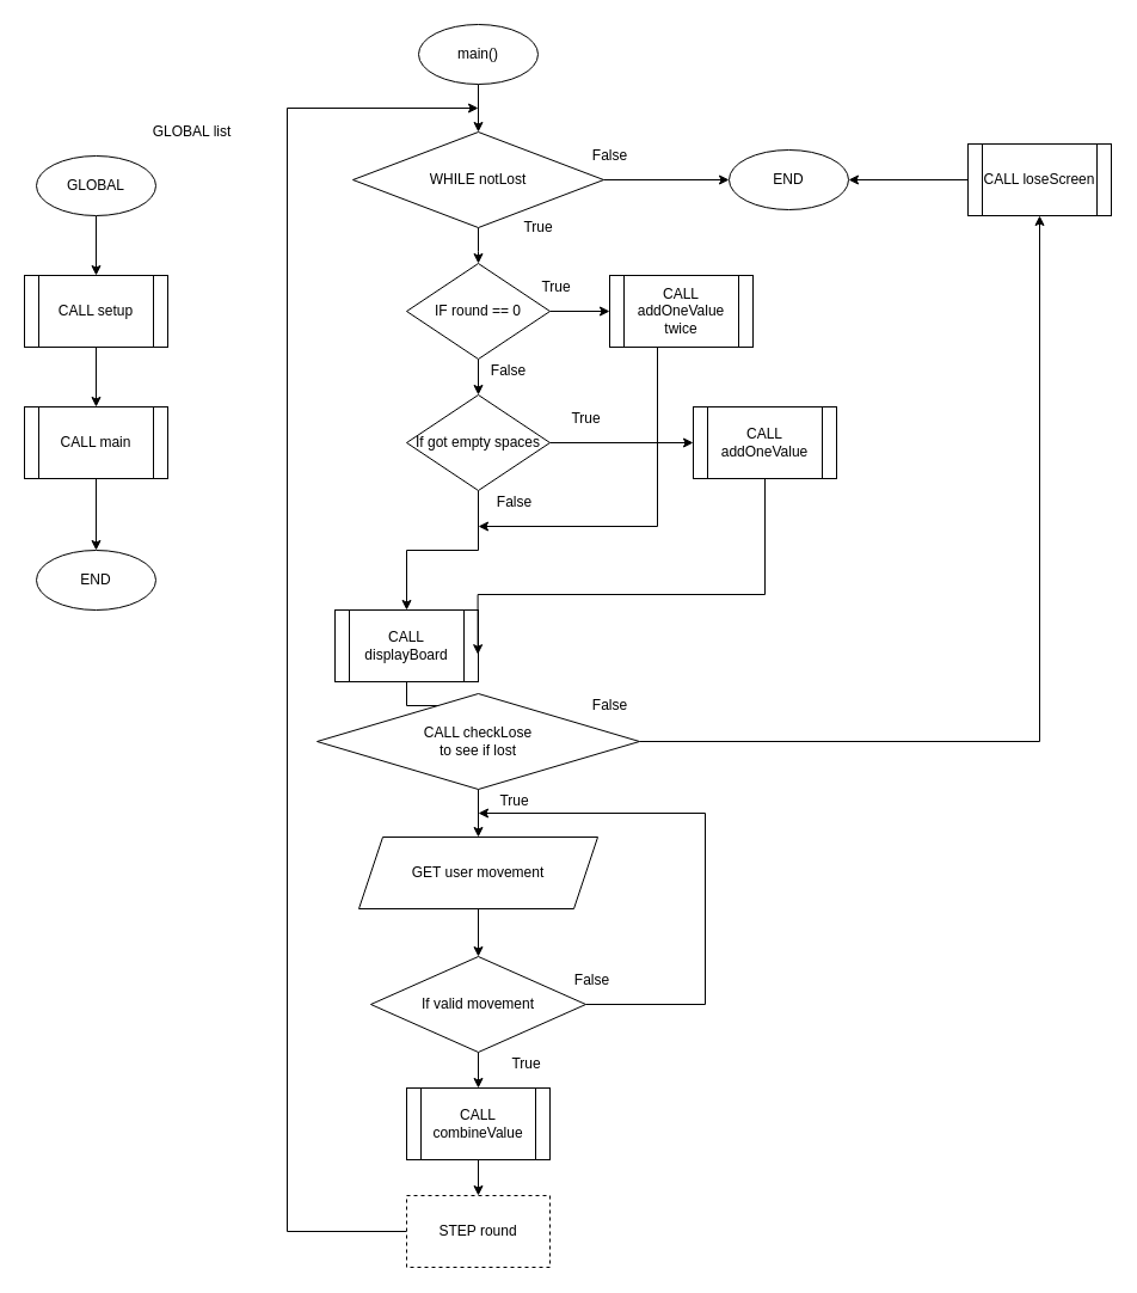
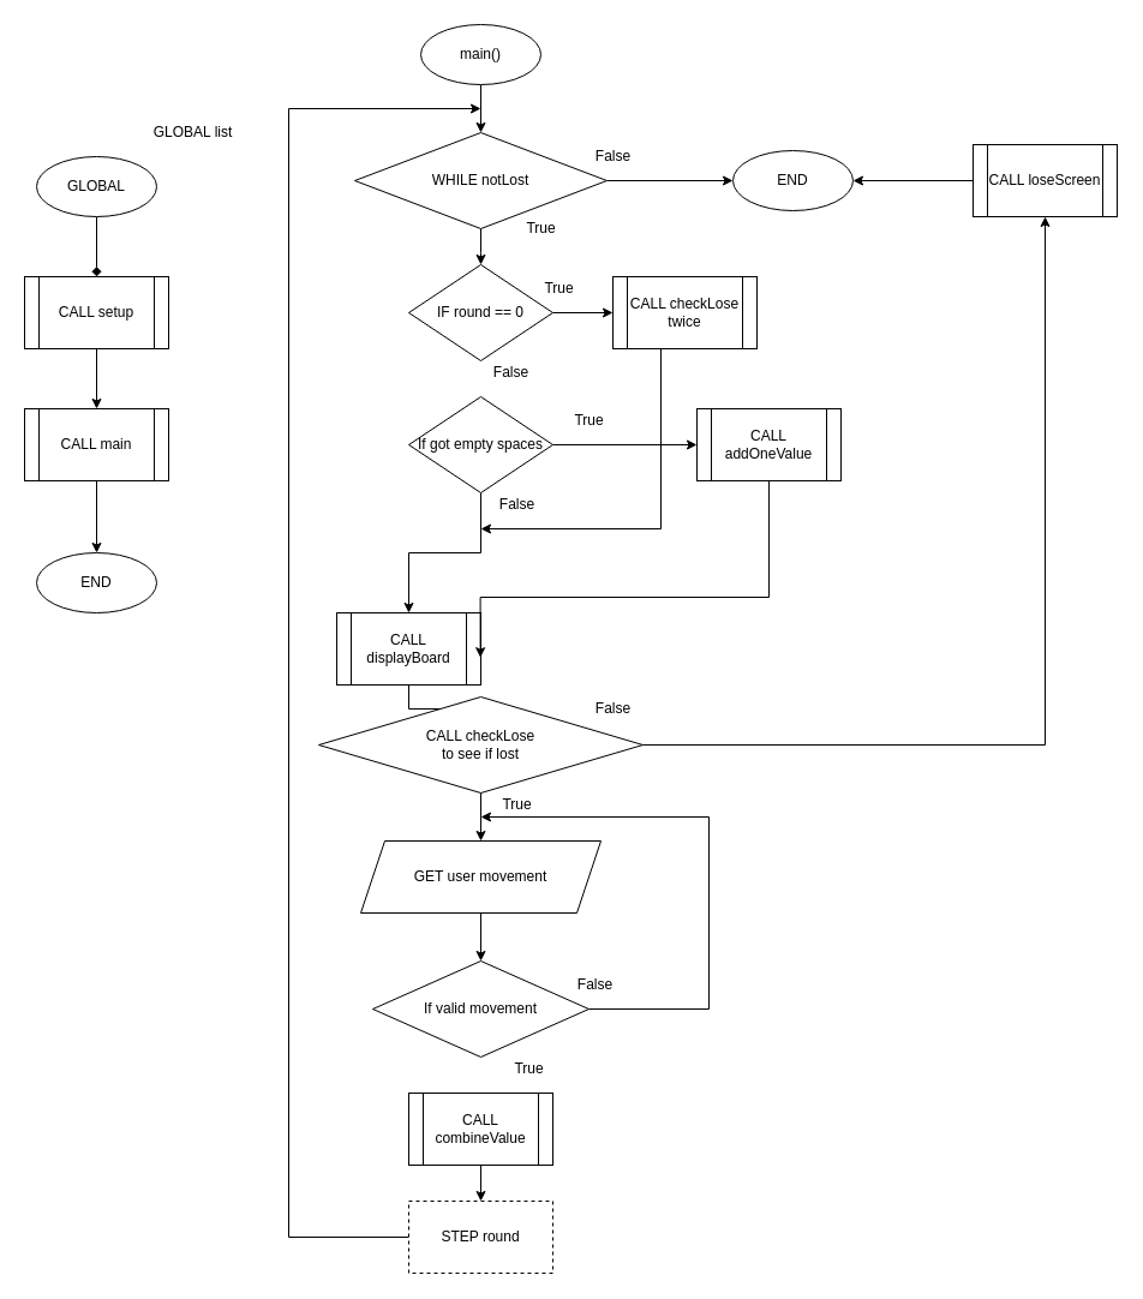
- <mxCell id="2" style="edgeStyle=orthogonalEdgeStyle;rounded=0;orthogonalLoop=1;jettySize=auto;html=1;" parent="1" source="3" target="5" edge="1"><mxGeometry relative="1" as="geometry" /></mxCell>
+ <mxCell id="2" style="edgeStyle=orthogonalEdgeStyle;rounded=0;orthogonalLoop=1;jettySize=auto;html=1;endArrow=diamond;" parent="1" source="3" target="5" edge="1"><mxGeometry relative="1" as="geometry" /></mxCell>
- <mxCell id="49" value="CALL addOneValue twice" style="shape=process;whiteSpace=wrap;html=1;backgroundOutline=1;" vertex="1" parent="1"><mxGeometry x="510" y="230" width="120" height="60" as="geometry" /></mxCell>
+ <mxCell id="49" value="CALL checkLose twice" style="shape=process;whiteSpace=wrap;html=1;backgroundOutline=1;" vertex="1" parent="1"><mxGeometry x="510" y="230" width="120" height="60" as="geometry" /></mxCell>
- <mxCell id="46" style="edgeStyle=orthogonalEdgeStyle;rounded=0;orthogonalLoop=1;jettySize=auto;html=1;" edge="1" parent="1" source="47" target="16"><mxGeometry relative="1" as="geometry" /></mxCell>
- <mxCell id="40" style="edgeStyle=orthogonalEdgeStyle;rounded=0;orthogonalLoop=1;jettySize=auto;html=1;" parent="1" source="42" target="29" edge="1"><mxGeometry relative="1" as="geometry" /></mxCell>
